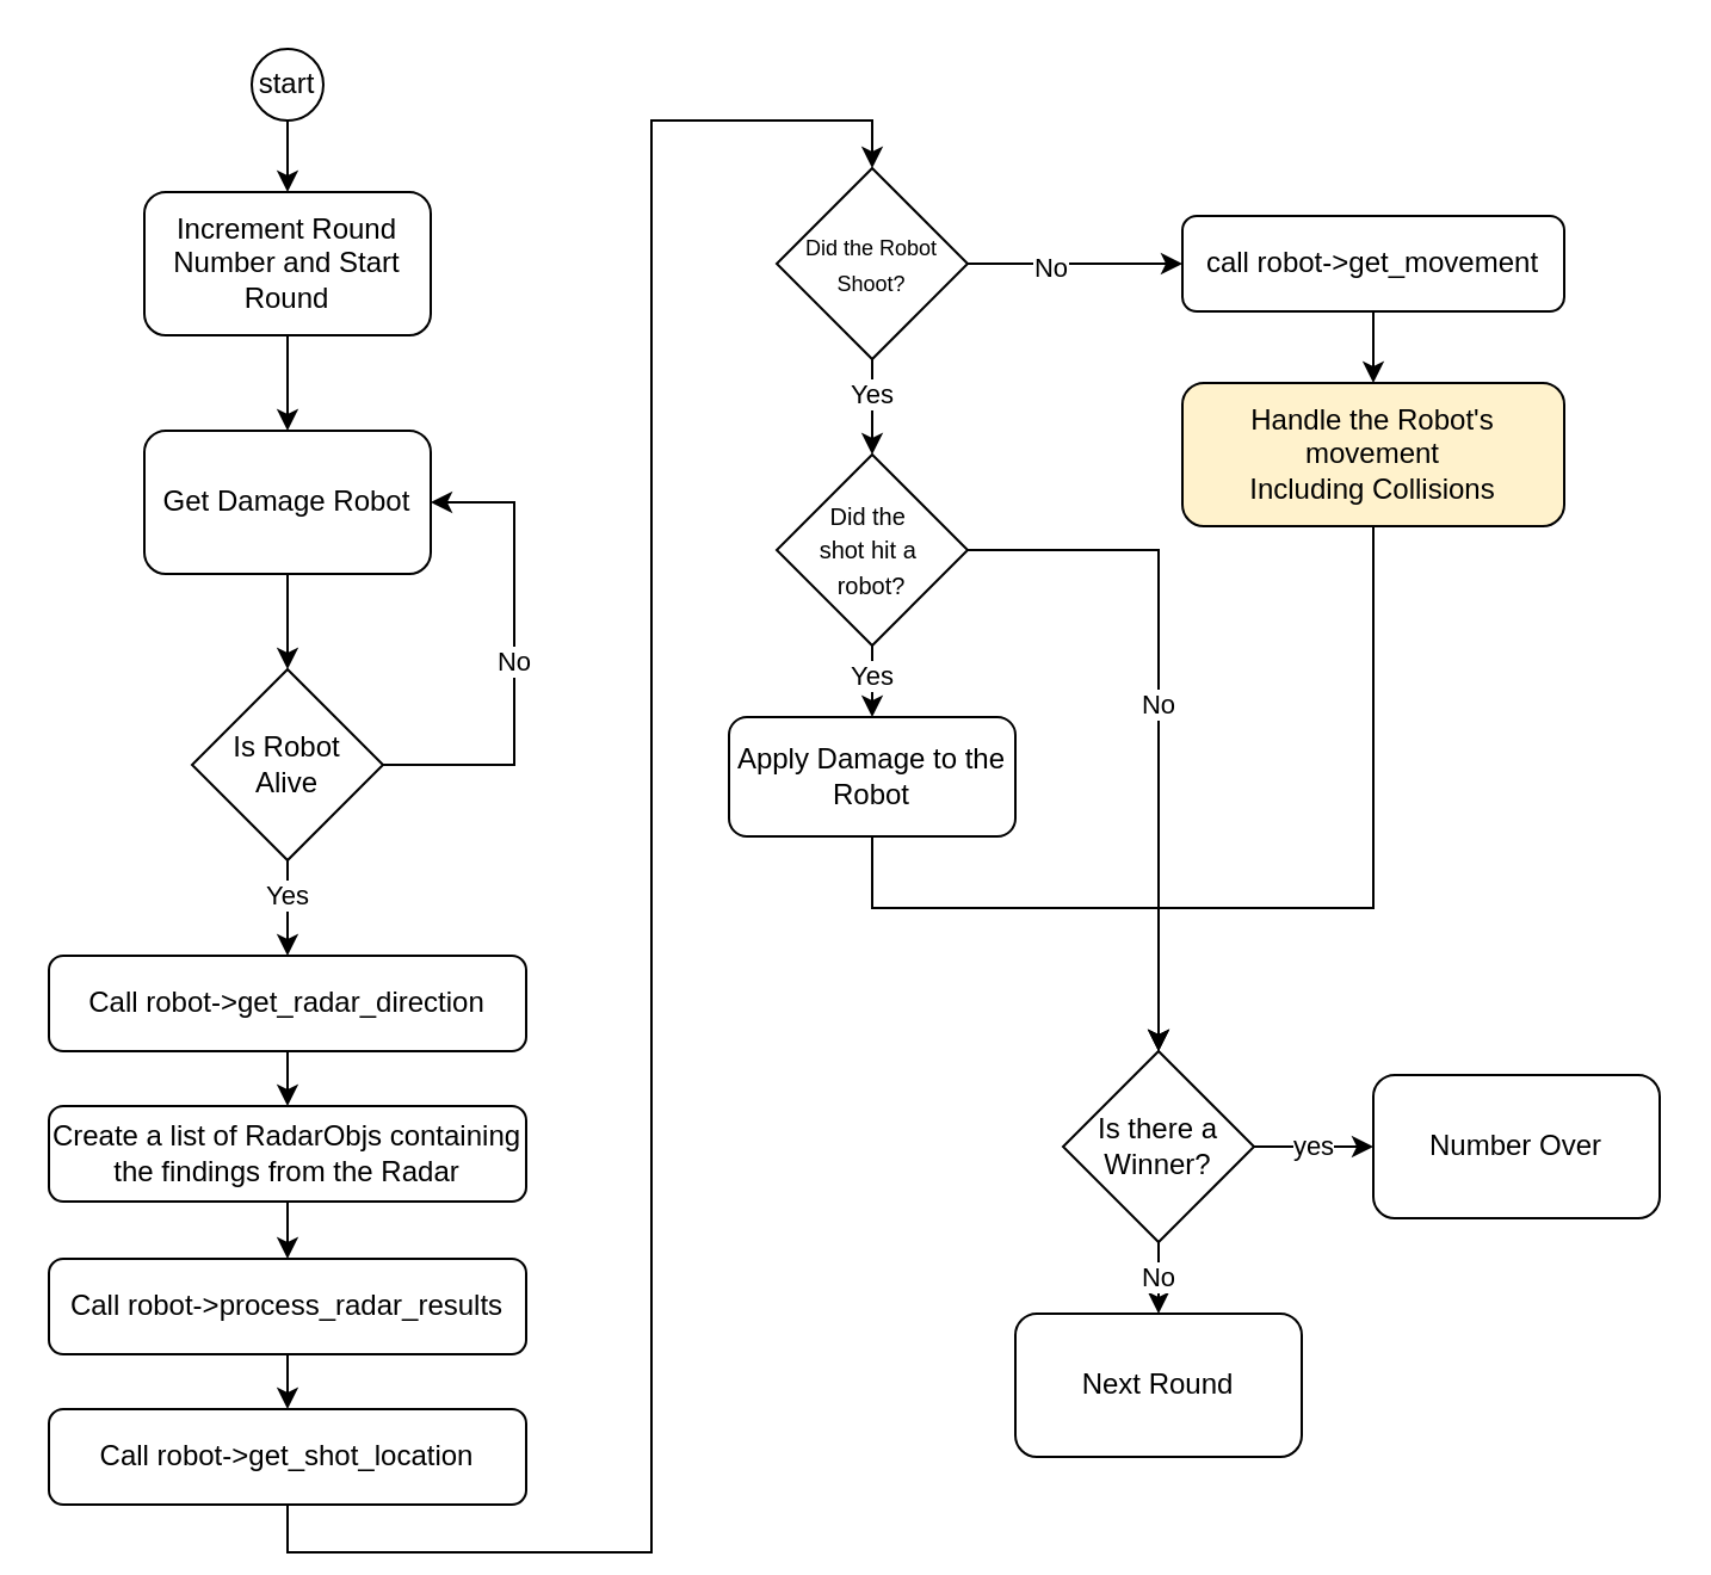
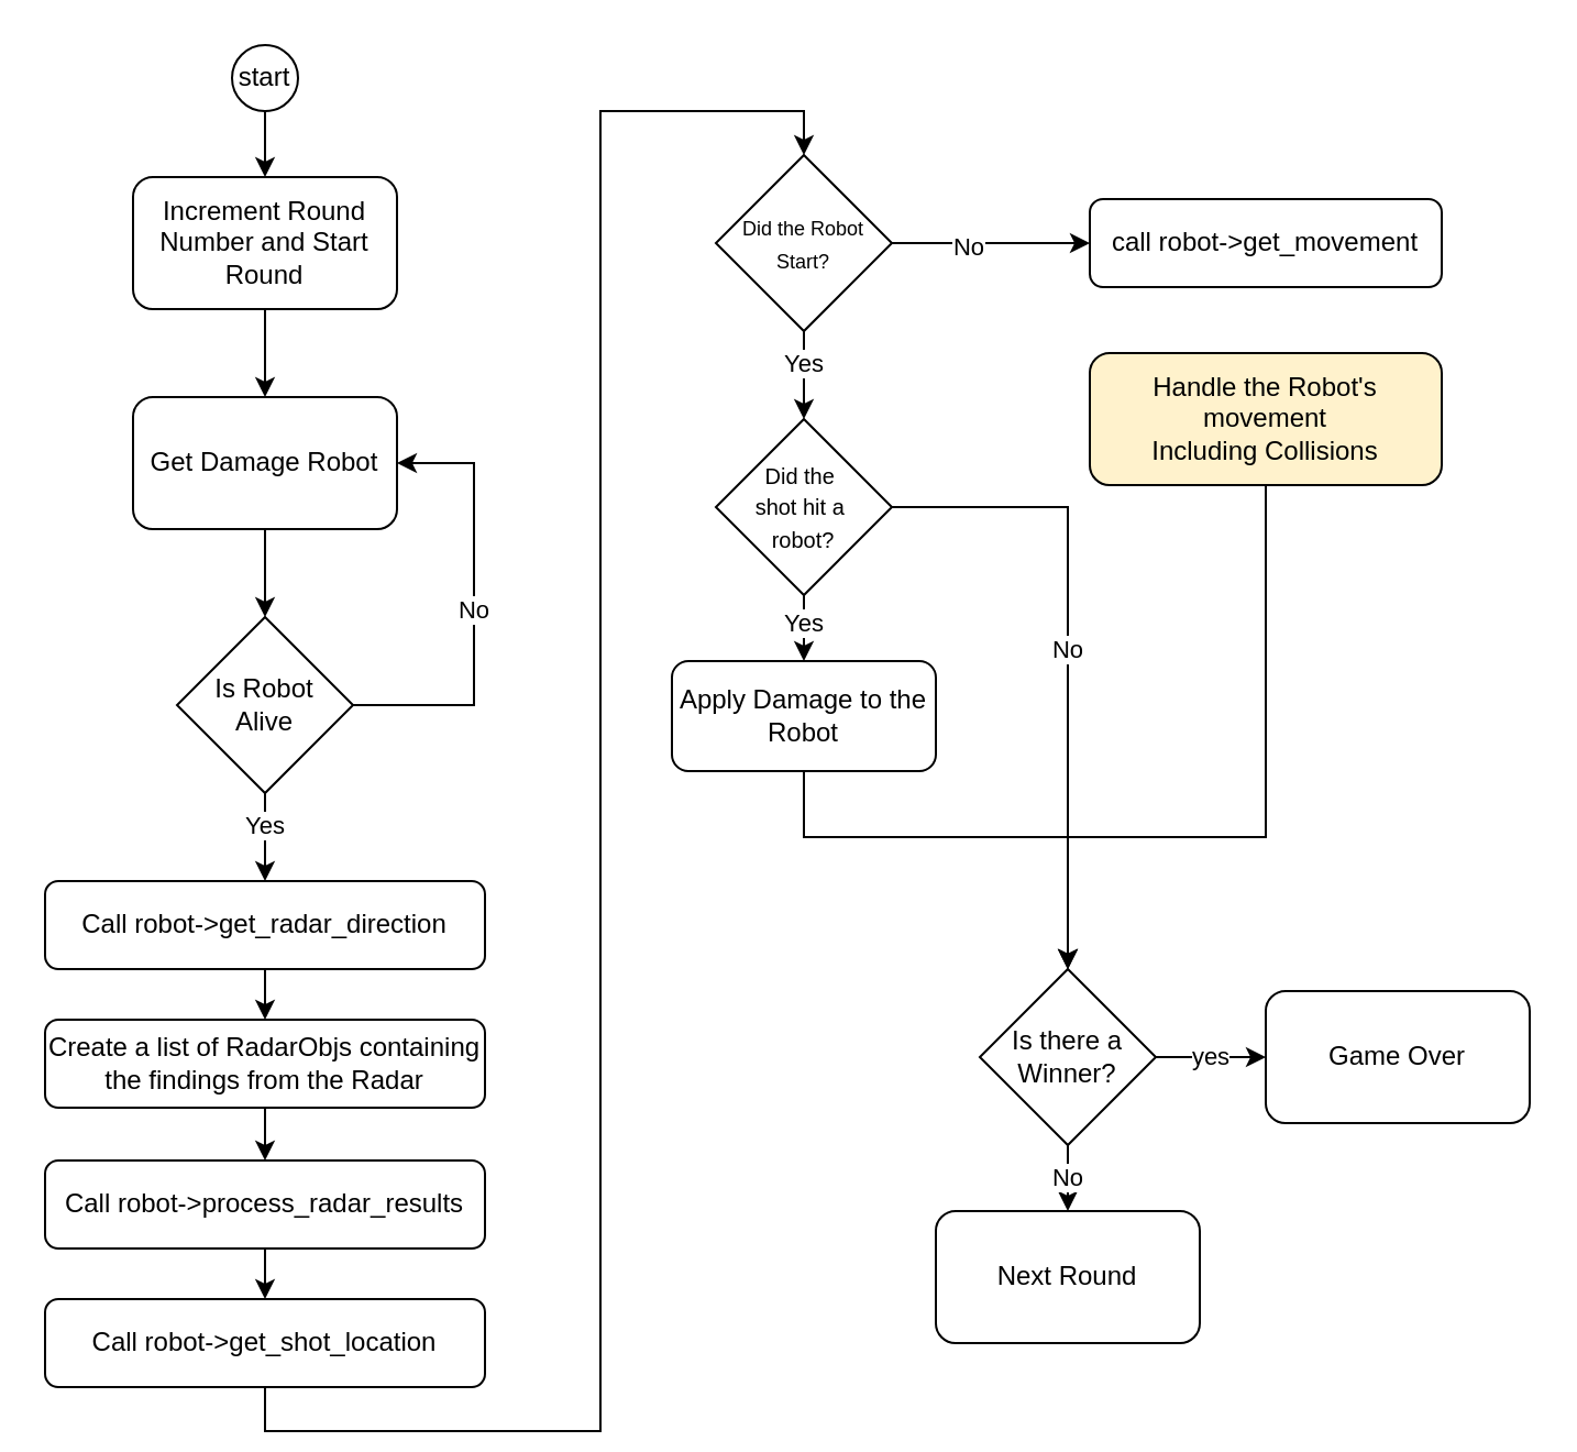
- <mxCell id="25" value="&lt;font style=&quot;font-size: 9px;&quot;&gt;Did the Robot Shoot?&lt;/font&gt;" style="rhombus;whiteSpace=wrap;html=1;" vertex="1" parent="1"><mxGeometry x="325" y="70" width="80" height="80" as="geometry" /></mxCell>
+ <mxCell id="25" value="&lt;font style=&quot;font-size: 9px;&quot;&gt;Did the Robot Start?&lt;/font&gt;" style="rhombus;whiteSpace=wrap;html=1;" vertex="1" parent="1"><mxGeometry x="325" y="70" width="80" height="80" as="geometry" /></mxCell>
- <mxCell id="32" style="edgeStyle=orthogonalEdgeStyle;rounded=0;orthogonalLoop=1;jettySize=auto;html=1;entryX=0.5;entryY=0;entryDx=0;entryDy=0;" edge="1" parent="1" source="33" target="35"><mxGeometry relative="1" as="geometry" /></mxCell>
- <mxCell id="39" value="Number Over" style="rounded=1;whiteSpace=wrap;html=1;" vertex="1" parent="1"><mxGeometry x="575" y="450" width="120" height="60" as="geometry" /></mxCell>
+ <mxCell id="39" value="Game Over" style="rounded=1;whiteSpace=wrap;html=1;" vertex="1" parent="1"><mxGeometry x="575" y="450" width="120" height="60" as="geometry" /></mxCell>
